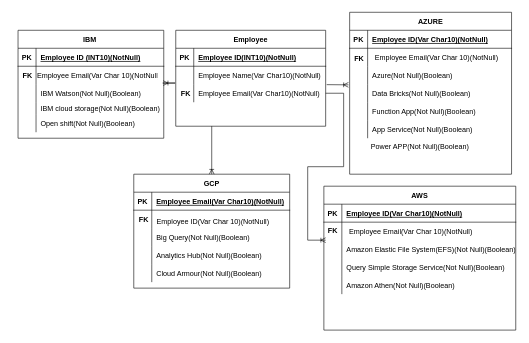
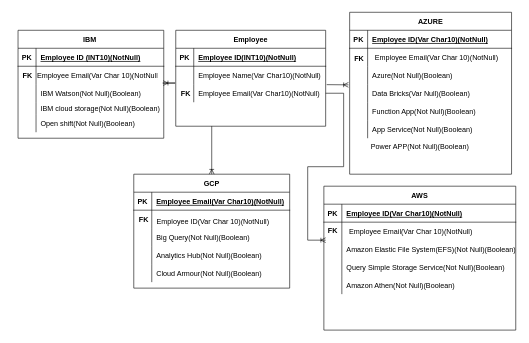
- <mxCell id="57" value="Data Bricks(Not Null)(Boolean)" style="shape=partialRectangle;overflow=hidden;connectable=0;fillColor=none;top=0;left=0;bottom=0;right=0;align=left;spacingLeft=6;" parent="55" vertex="1"><mxGeometry x="30" width="240" height="30" as="geometry"><mxRectangle width="240" height="30" as="alternateBounds" /></mxGeometry></mxCell>
+ <mxCell id="57" value="Data Bricks(Var Null)(Boolean)" style="shape=partialRectangle;overflow=hidden;connectable=0;fillColor=none;top=0;left=0;bottom=0;right=0;align=left;spacingLeft=6;" parent="55" vertex="1"><mxGeometry x="30" width="240" height="30" as="geometry"><mxRectangle width="240" height="30" as="alternateBounds" /></mxGeometry></mxCell>
